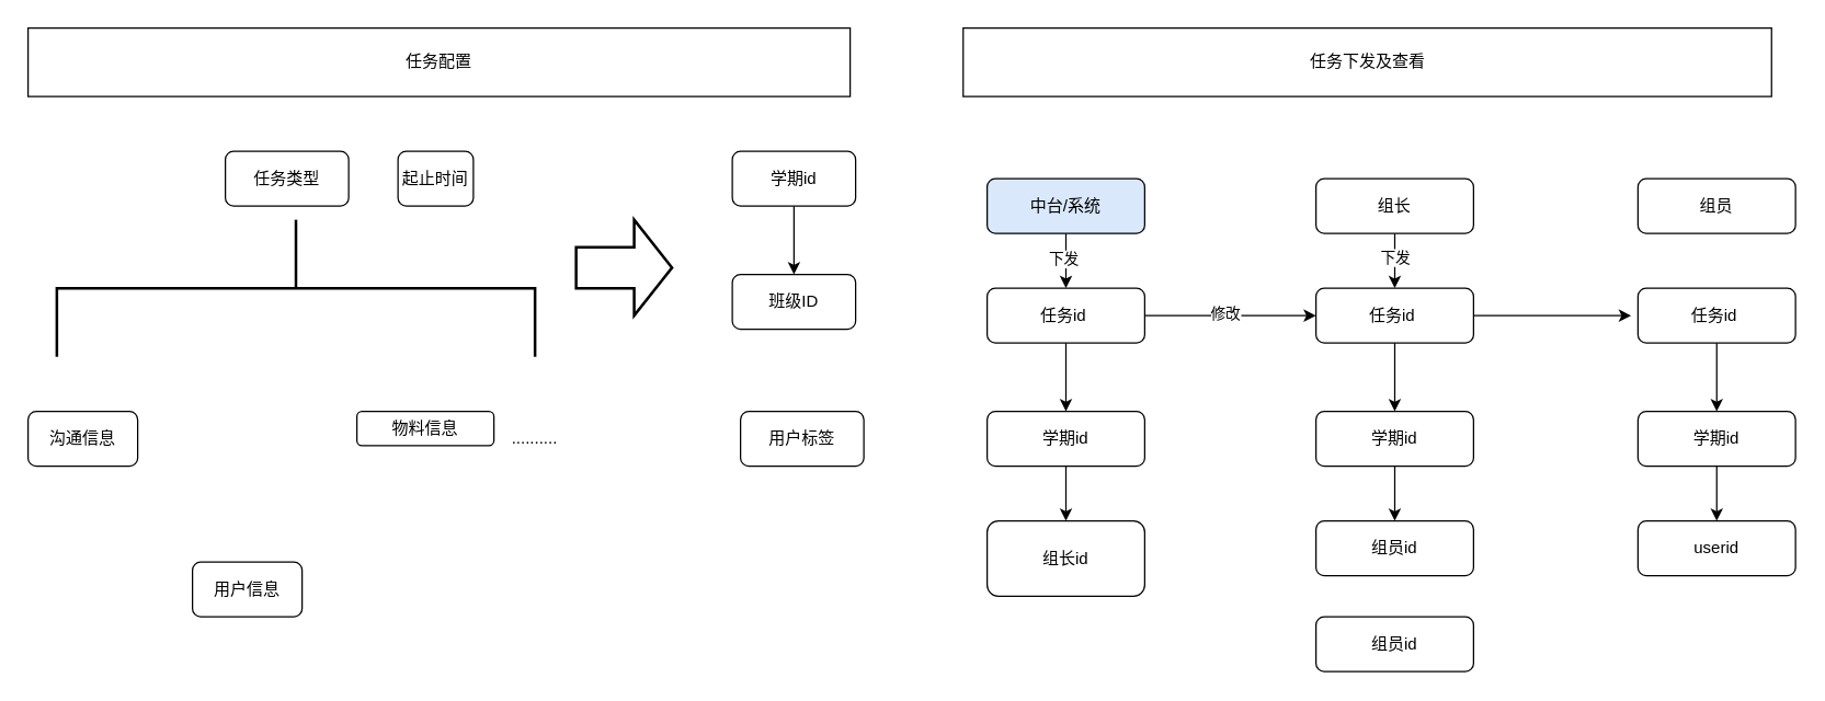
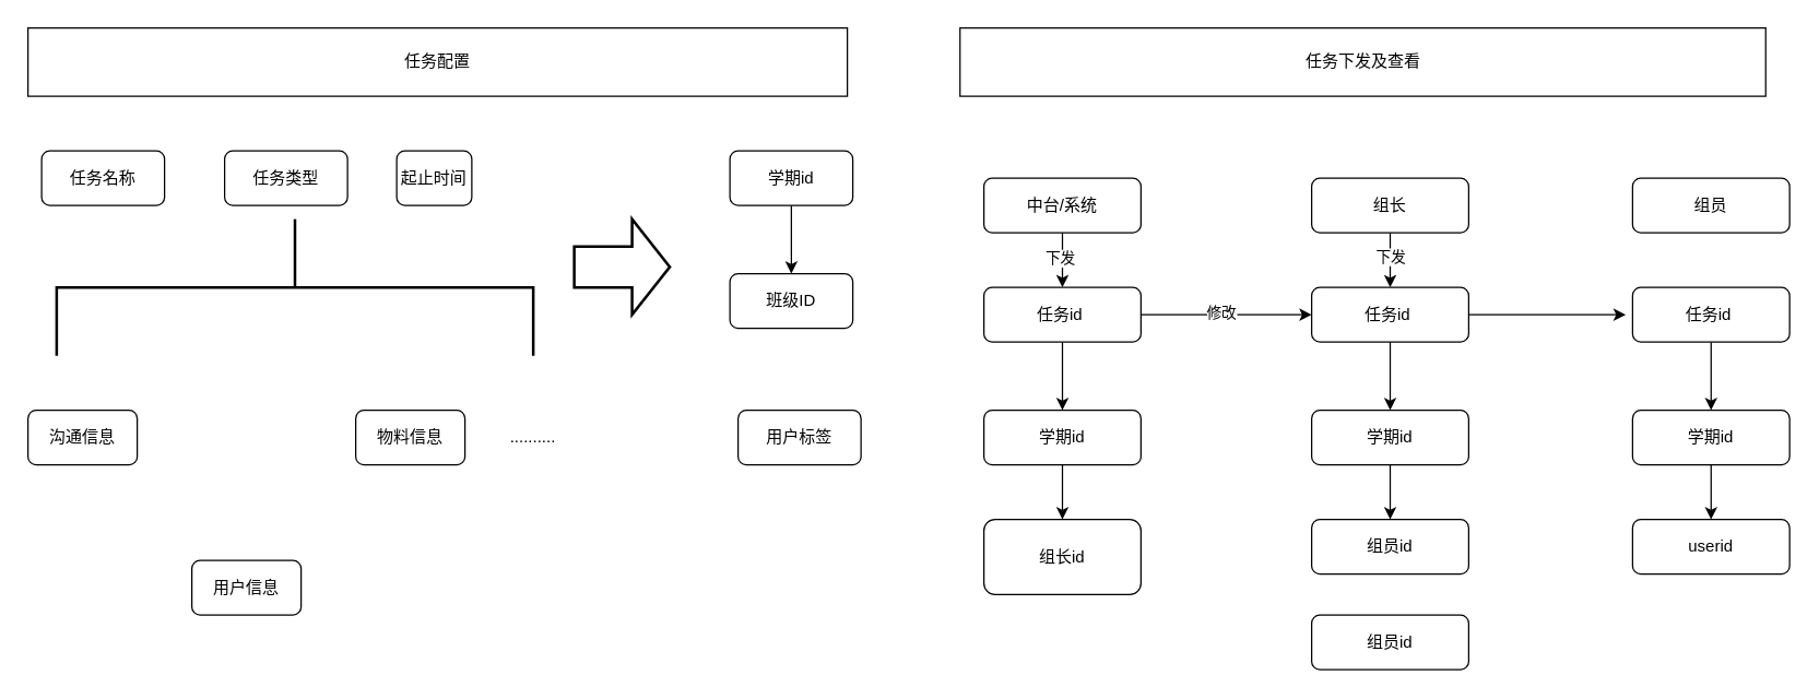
+ <mxCell id="11" value="任务名称" style="rounded=1;whiteSpace=wrap;html=1;" diagramCategory="general" diagramName="RoundedRectangle" vertex="1" parent="1"><mxGeometry x="30" y="110" width="90" height="40" as="geometry" /></mxCell>
- <mxCell id="19" value="中台/系统" style="rounded=1;whiteSpace=wrap;html=1;fillColor=#dae8fc;" diagramName="RoundedRectangle" vertex="1" diagramCategory="general" parent="1"><mxGeometry x="720" y="130" width="115" height="40" as="geometry" /></mxCell>
+ <mxCell id="19" value="中台/系统" style="rounded=1;whiteSpace=wrap;html=1;" diagramName="RoundedRectangle" vertex="1" diagramCategory="general" parent="1"><mxGeometry x="720" y="130" width="115" height="40" as="geometry" /></mxCell>
- <mxCell id="6" value="物料信息" style="rounded=1;whiteSpace=wrap;html=1;" vertex="1" diagramCategory="general" diagramName="RoundedRectangle" parent="1"><mxGeometry x="260" y="300" width="100" height="25" as="geometry" /></mxCell>
+ <mxCell id="6" value="物料信息" style="rounded=1;whiteSpace=wrap;html=1;" vertex="1" diagramCategory="general" diagramName="RoundedRectangle" parent="1"><mxGeometry x="260" y="300" width="80" height="40" as="geometry" /></mxCell>
